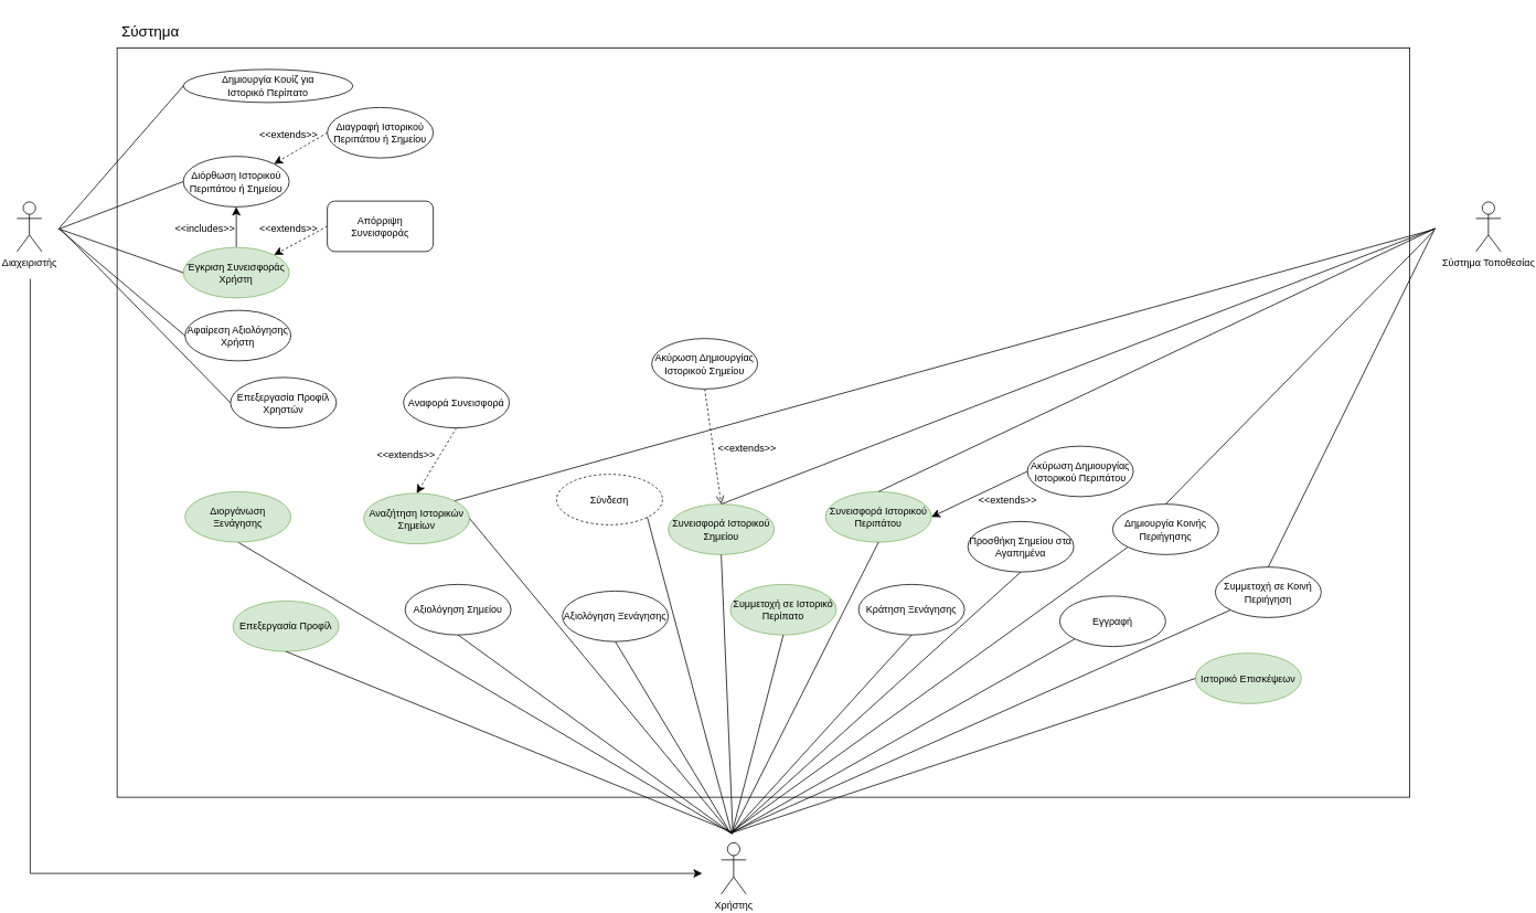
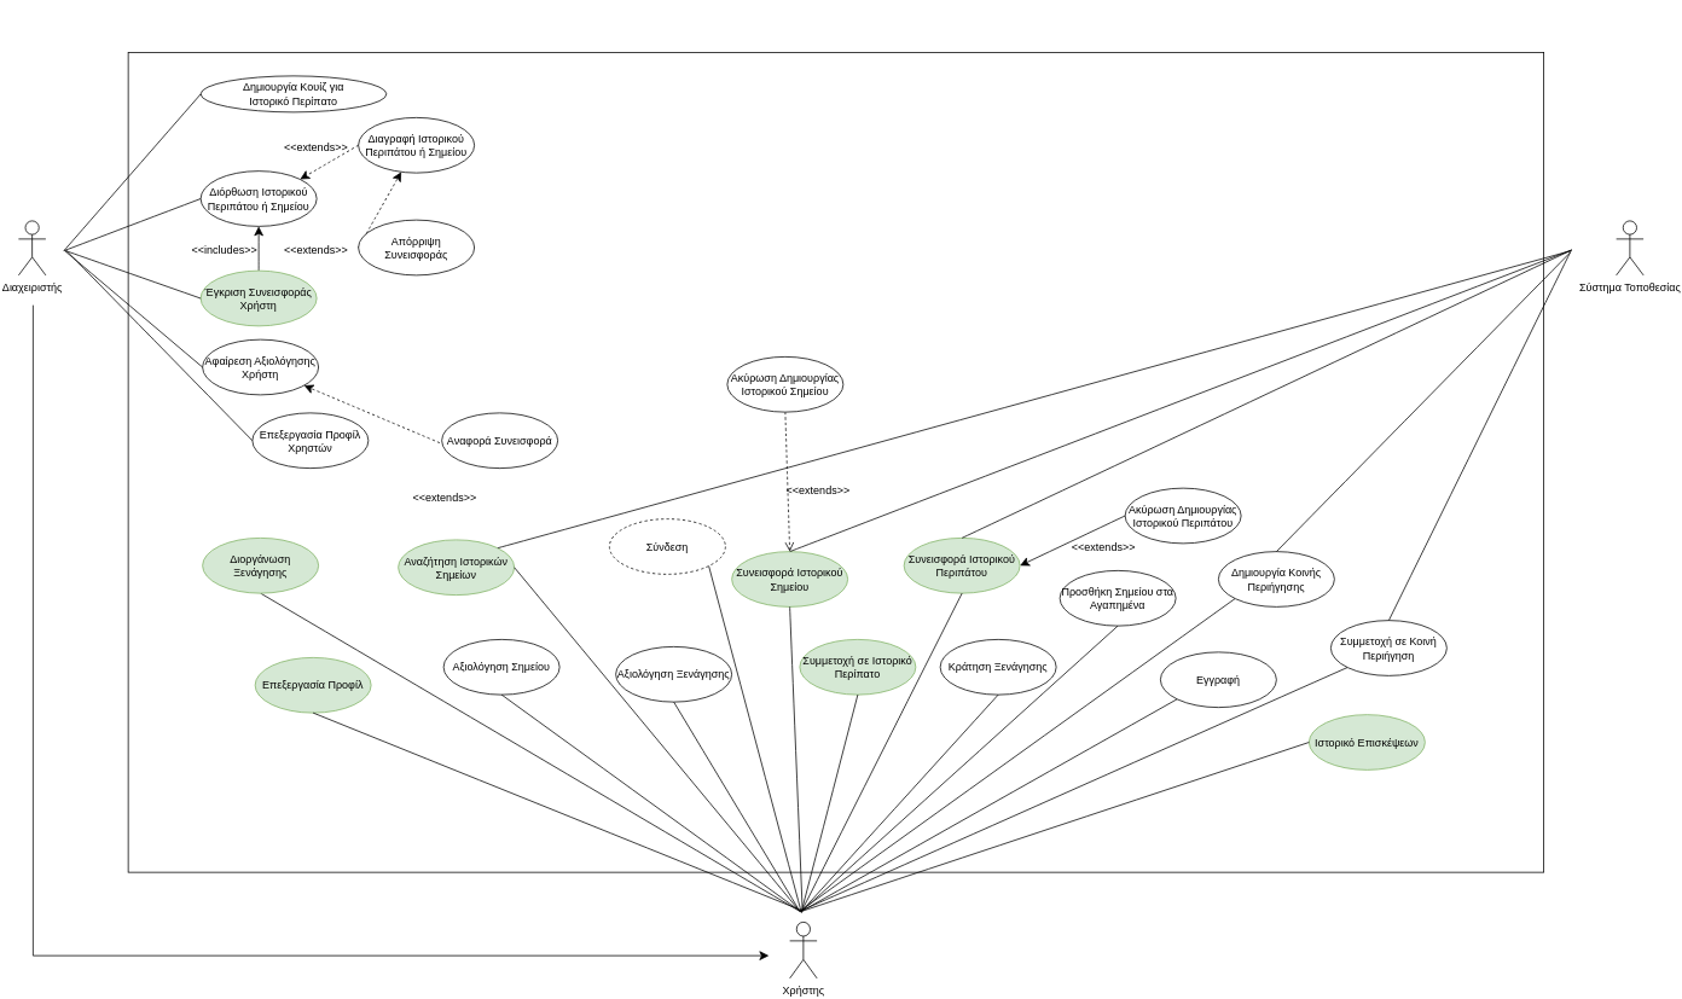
- <mxCell id="65" value="&lt;font style=&quot;font-size: 18px;&quot;&gt;Σύστημα&lt;/font&gt;" style="text;html=1;align=center;verticalAlign=middle;resizable=0;points=[];autosize=1;strokeColor=none;fillColor=none;fontSize=16;" parent="1" vertex="1"><mxGeometry x="137" y="20" width="88" height="34" as="geometry" /></mxCell>
- <mxCell id="10" value="Απόρριψη Συνεισφοράς" style="whiteSpace=wrap;html=1;rounded=1;" parent="1" vertex="1"><mxGeometry x="395" y="242" width="128" height="61" as="geometry" /></mxCell>
+ <mxCell id="10" value="Απόρριψη Συνεισφοράς" style="ellipse;whiteSpace=wrap;html=1;" parent="1" vertex="1"><mxGeometry x="395" y="242" width="128" height="61" as="geometry" /></mxCell>
- <mxCell id="9" style="edgeStyle=none;curved=1;rounded=0;orthogonalLoop=1;jettySize=auto;html=1;exitX=0;exitY=0.5;exitDx=0;exitDy=0;entryX=1;entryY=0;entryDx=0;entryDy=0;fontSize=12;startSize=8;endSize=8;dashed=1;" parent="1" source="10" target="12" edge="1"><mxGeometry relative="1" as="geometry" /></mxCell>
+ <mxCell id="9" style="edgeStyle=none;curved=1;rounded=0;orthogonalLoop=1;jettySize=auto;html=1;exitX=0;exitY=0.5;exitDx=0;exitDy=0;fontSize=12;startSize=8;endSize=8;dashed=1;" parent="1" source="10" target="8" edge="1"><mxGeometry relative="1" as="geometry" /></mxCell>
- <mxCell id="39" value="Ακύρωση Δημιουργίας Ιστορικού Σημείου" style="ellipse;whiteSpace=wrap;html=1;" parent="1" vertex="1"><mxGeometry x="787" y="408" width="128" height="61" as="geometry" /></mxCell>
+ <mxCell id="39" value="Ακύρωση Δημιουργίας Ιστορικού Σημείου" style="ellipse;whiteSpace=wrap;html=1;" parent="1" vertex="1"><mxGeometry x="802" y="393" width="128" height="61" as="geometry" /></mxCell>
- <mxCell id="67" style="edgeStyle=none;curved=1;rounded=0;orthogonalLoop=1;jettySize=auto;html=1;exitX=0.5;exitY=1;exitDx=0;exitDy=0;entryX=0.5;entryY=0;entryDx=0;entryDy=0;fontSize=12;startSize=8;endSize=8;dashed=1;" parent="1" source="68" target="27" edge="1"><mxGeometry relative="1" as="geometry" /></mxCell>
+ <mxCell id="67" style="edgeStyle=none;curved=1;rounded=0;orthogonalLoop=1;jettySize=auto;html=1;exitX=0.5;exitY=1;exitDx=0;exitDy=0;fontSize=12;startSize=8;endSize=8;dashed=1;" parent="1" source="68" target="13" edge="1"><mxGeometry relative="1" as="geometry" /></mxCell>
